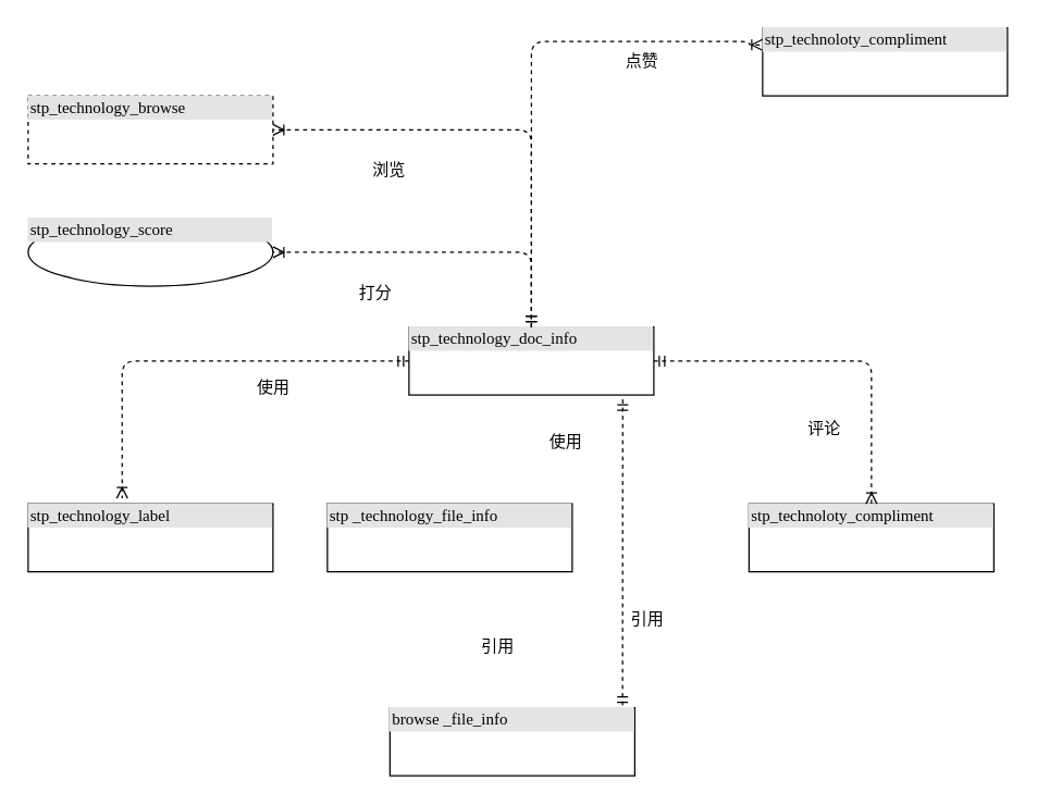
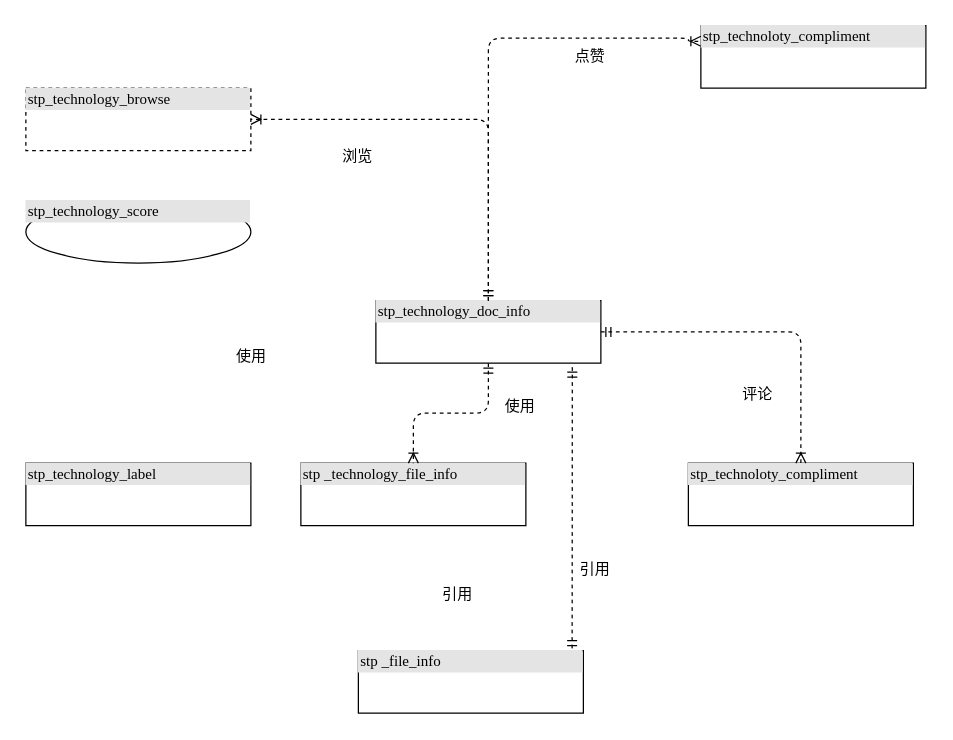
- <mxCell id="13" value="" style="edgeStyle=orthogonalEdgeStyle;html=1;endArrow=ERoneToMany;startArrow=ERmandOne;labelBackgroundColor=none;fontFamily=Verdana;fontSize=12;align=left;dashed=1;exitX=0.5;exitY=0;exitDx=0;exitDy=0;entryX=1;entryY=0.5;entryDx=0;entryDy=0;" edge="1" parent="1" source="2" target="12"><mxGeometry width="100" height="100" relative="1" as="geometry"><mxPoint x="310" y="275" as="sourcePoint" /><mxPoint x="159" y="376" as="targetPoint" /></mxGeometry></mxCell>
- <mxCell id="14" value="打分" style="text;html=1;align=center;verticalAlign=middle;resizable=0;points=[];autosize=1;strokeColor=none;fillColor=none;" vertex="1" parent="1"><mxGeometry x="250" y="200" width="50" height="30" as="geometry" /></mxCell>
- <mxCell id="4" value="" style="edgeStyle=orthogonalEdgeStyle;html=1;endArrow=ERoneToMany;startArrow=ERmandOne;labelBackgroundColor=none;fontFamily=Verdana;fontSize=12;align=left;dashed=1;exitX=0;exitY=0.5;exitDx=0;exitDy=0;entryX=0.384;entryY=-0.08;entryDx=0;entryDy=0;entryPerimeter=0;" edge="1" parent="1" source="2" target="3"><mxGeometry width="100" height="100" relative="1" as="geometry"><mxPoint x="310" y="138" as="sourcePoint" /><mxPoint x="120" y="180" as="targetPoint" /></mxGeometry></mxCell>
+ <mxCell id="7" value="" style="edgeStyle=orthogonalEdgeStyle;html=1;endArrow=ERoneToMany;startArrow=ERmandOne;labelBackgroundColor=none;fontFamily=Verdana;fontSize=12;align=left;dashed=1;exitX=0.5;exitY=1;exitDx=0;exitDy=0;entryX=0.5;entryY=0;entryDx=0;entryDy=0;" edge="1" parent="1" source="2" target="6"><mxGeometry width="100" height="100" relative="1" as="geometry"><mxPoint x="310" y="275" as="sourcePoint" /><mxPoint x="159" y="376" as="targetPoint" /></mxGeometry></mxCell>
- <mxCell id="21" value="&lt;div style=&quot;box-sizing:border-box;width:100%;background:#e4e4e4;padding:2px;&quot;&gt;browse _file_info&lt;br&gt;&lt;/div&gt;" style="verticalAlign=top;align=left;overflow=fill;html=1;rounded=0;shadow=0;comic=0;labelBackgroundColor=none;strokeWidth=1;fontFamily=Verdana;fontSize=12" vertex="1" parent="1"><mxGeometry x="286" y="520" width="180" height="50" as="geometry" /></mxCell>
+ <mxCell id="21" value="&lt;div style=&quot;box-sizing:border-box;width:100%;background:#e4e4e4;padding:2px;&quot;&gt;stp _file_info&lt;br&gt;&lt;/div&gt;" style="verticalAlign=top;align=left;overflow=fill;html=1;rounded=0;shadow=0;comic=0;labelBackgroundColor=none;strokeWidth=1;fontFamily=Verdana;fontSize=12" vertex="1" parent="1"><mxGeometry x="286" y="520" width="180" height="50" as="geometry" /></mxCell>
